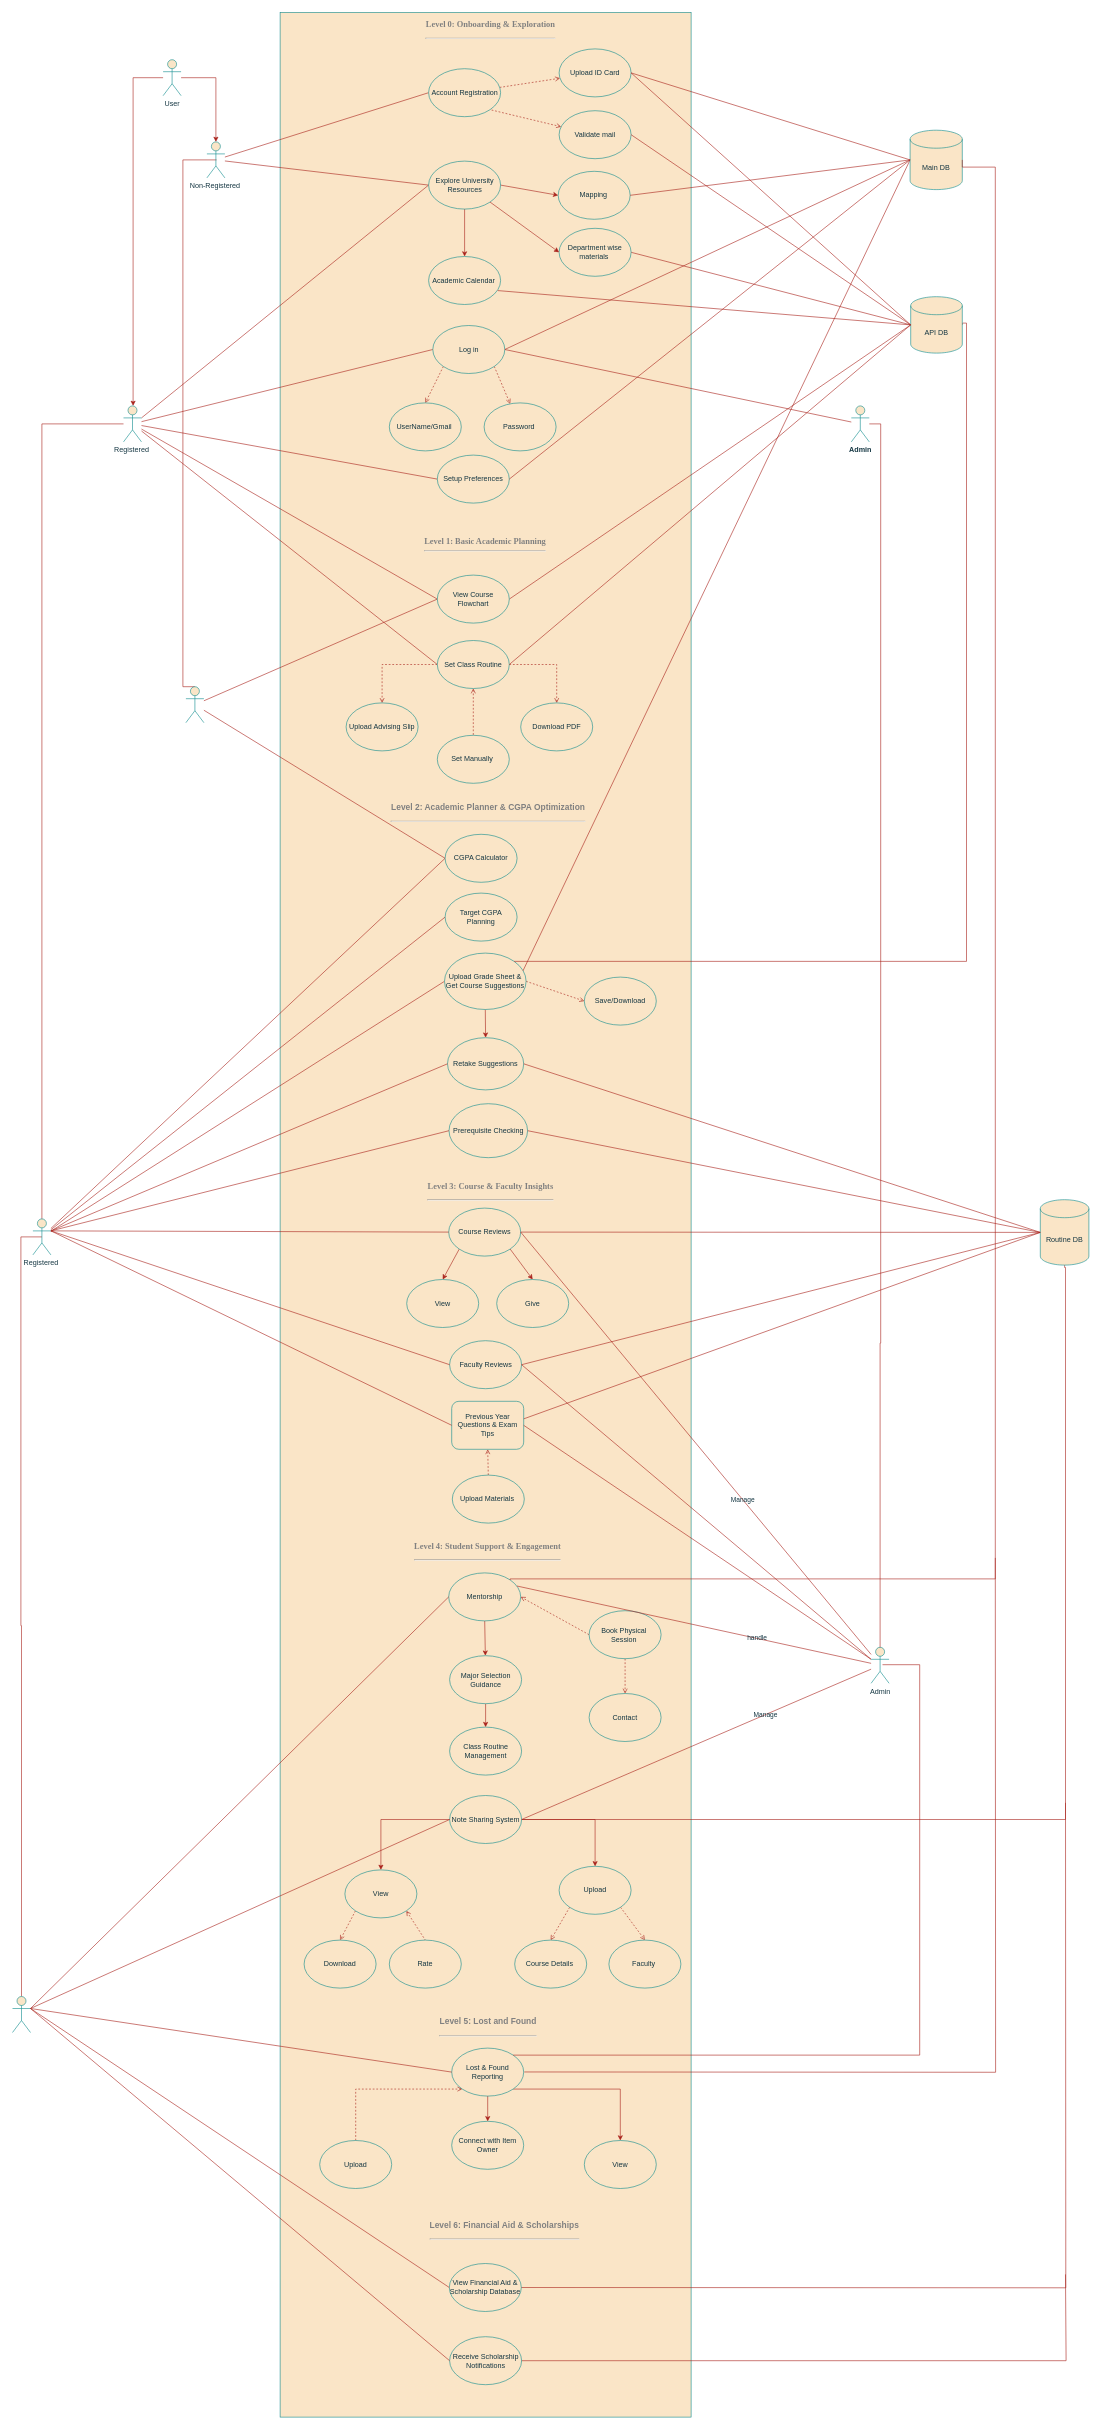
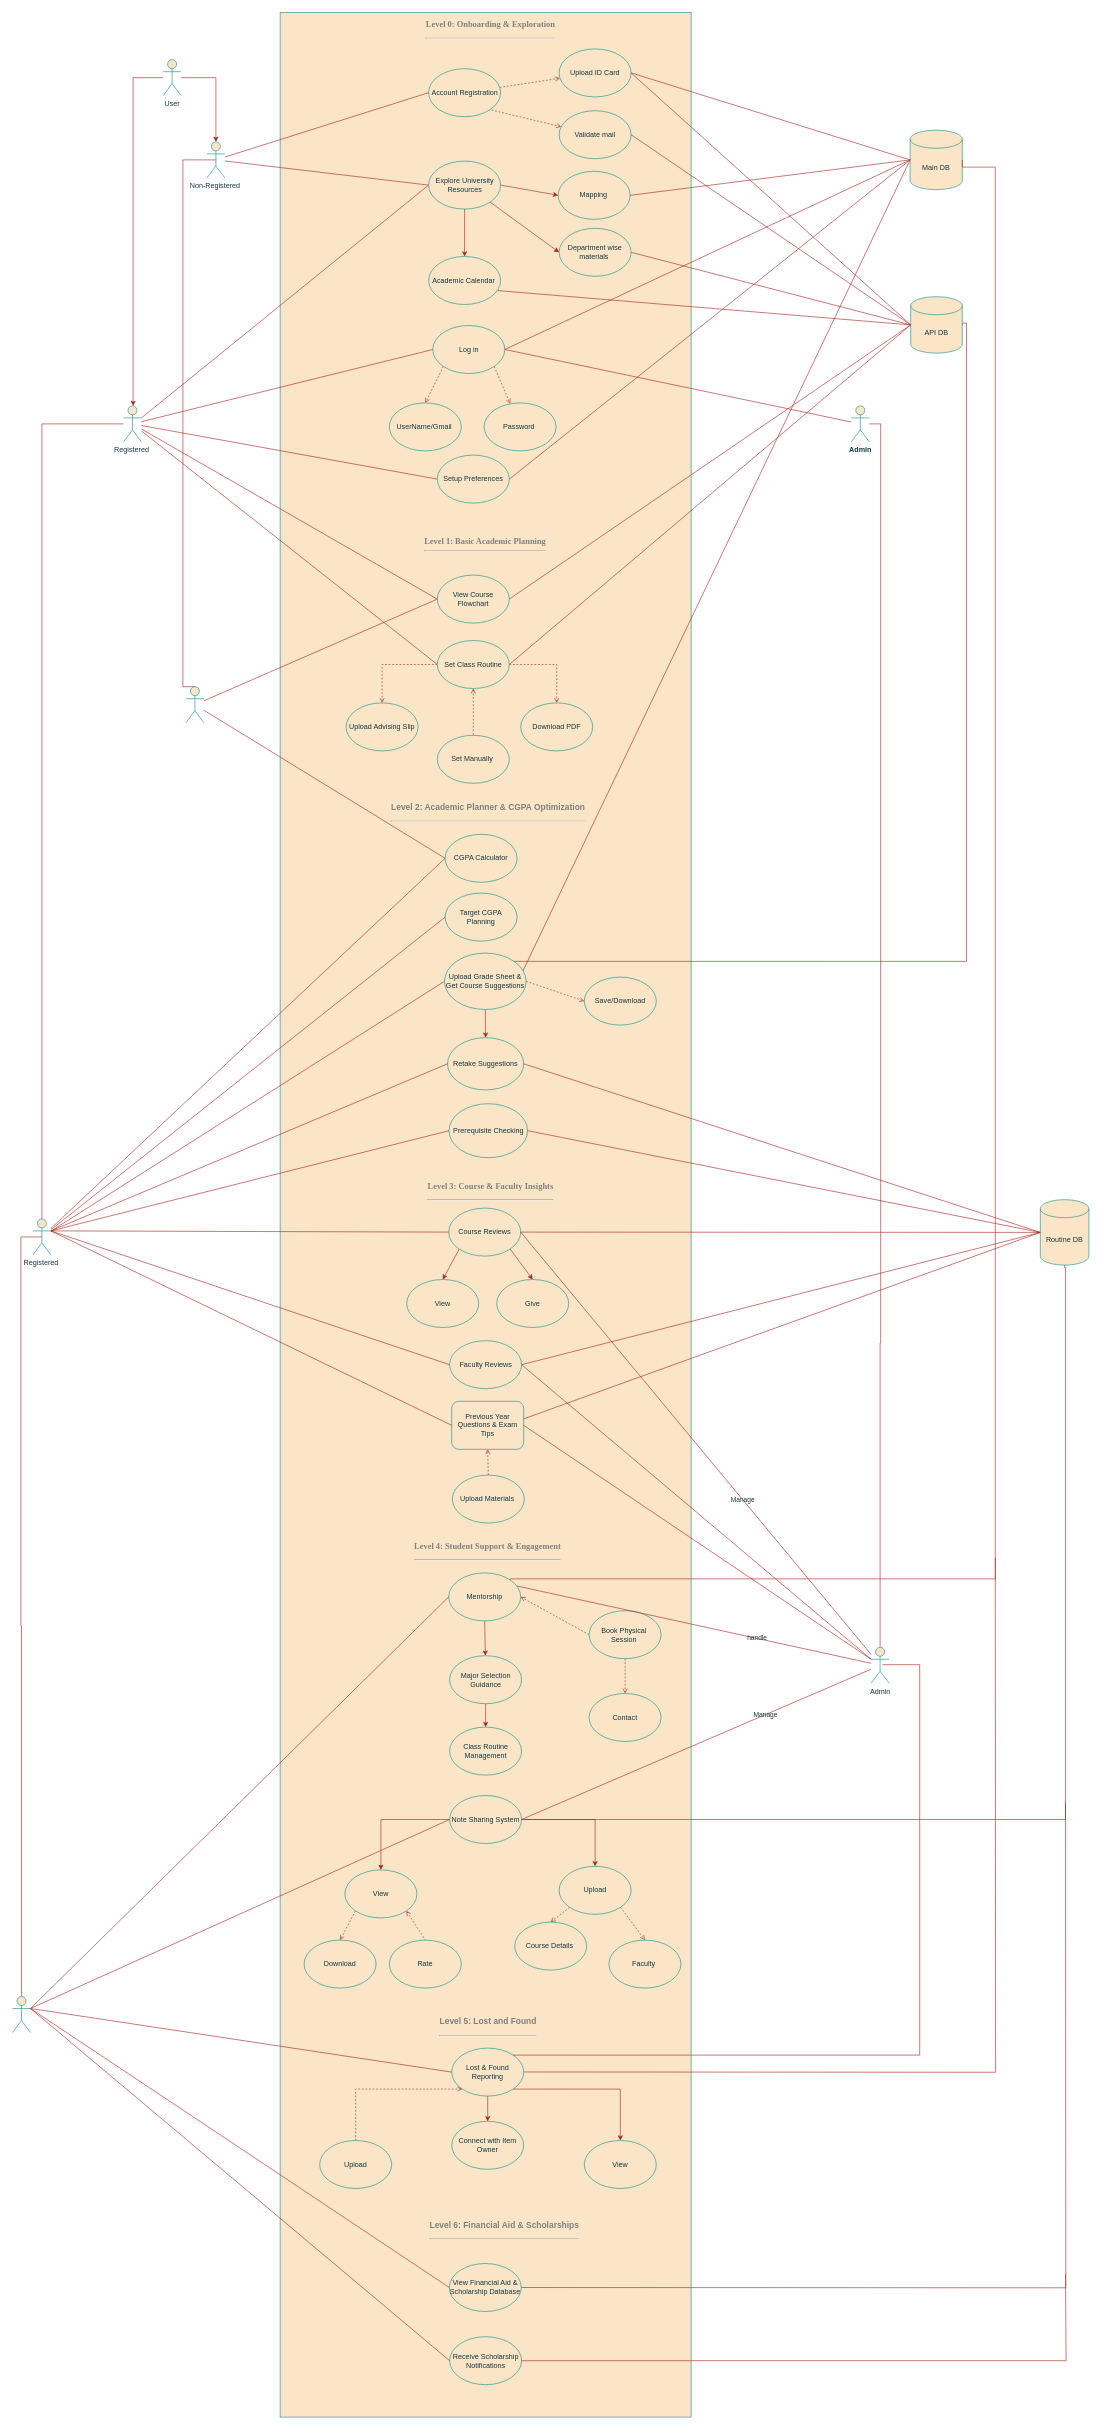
- <mxCell id="140" value="Course Details&amp;nbsp;" style="ellipse;whiteSpace=wrap;html=1;labelBackgroundColor=none;fillColor=#FAE5C7;strokeColor=#0F8B8D;fontColor=#143642;" vertex="1" parent="1"><mxGeometry x="857" y="3233" width="120" height="80" as="geometry" /></mxCell>
+ <mxCell id="140" value="Course Details&amp;nbsp;" style="ellipse;whiteSpace=wrap;html=1;labelBackgroundColor=none;fillColor=#FAE5C7;strokeColor=#0F8B8D;fontColor=#143642;" vertex="1" parent="1"><mxGeometry x="857" y="3203" width="120" height="80" as="geometry" /></mxCell>
